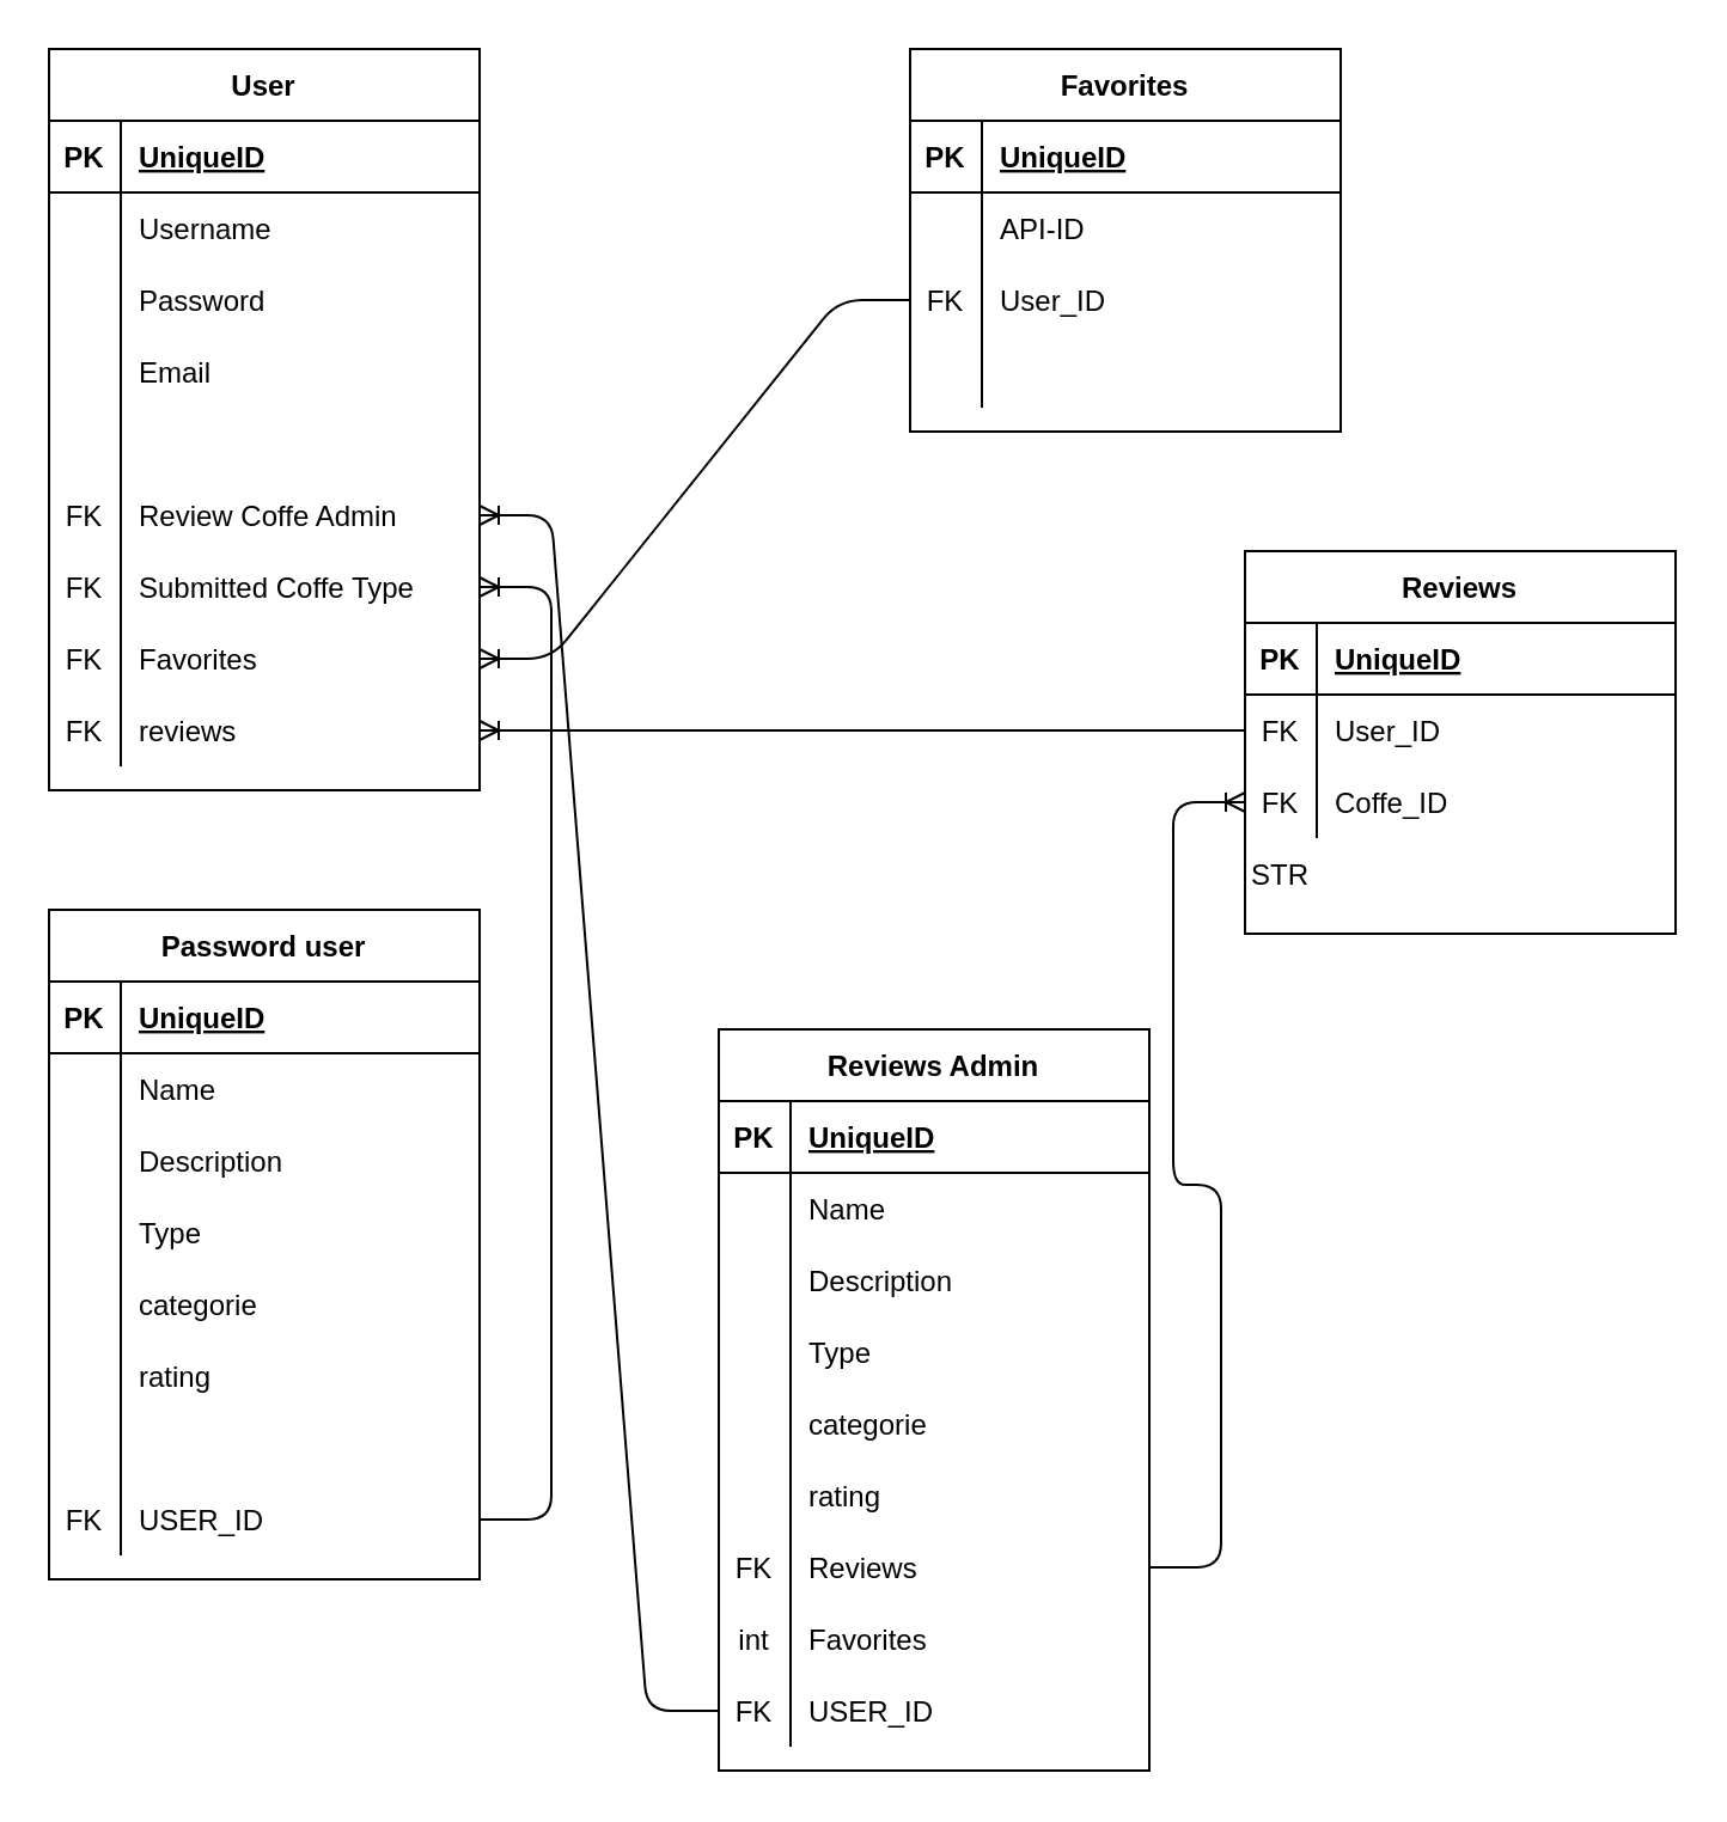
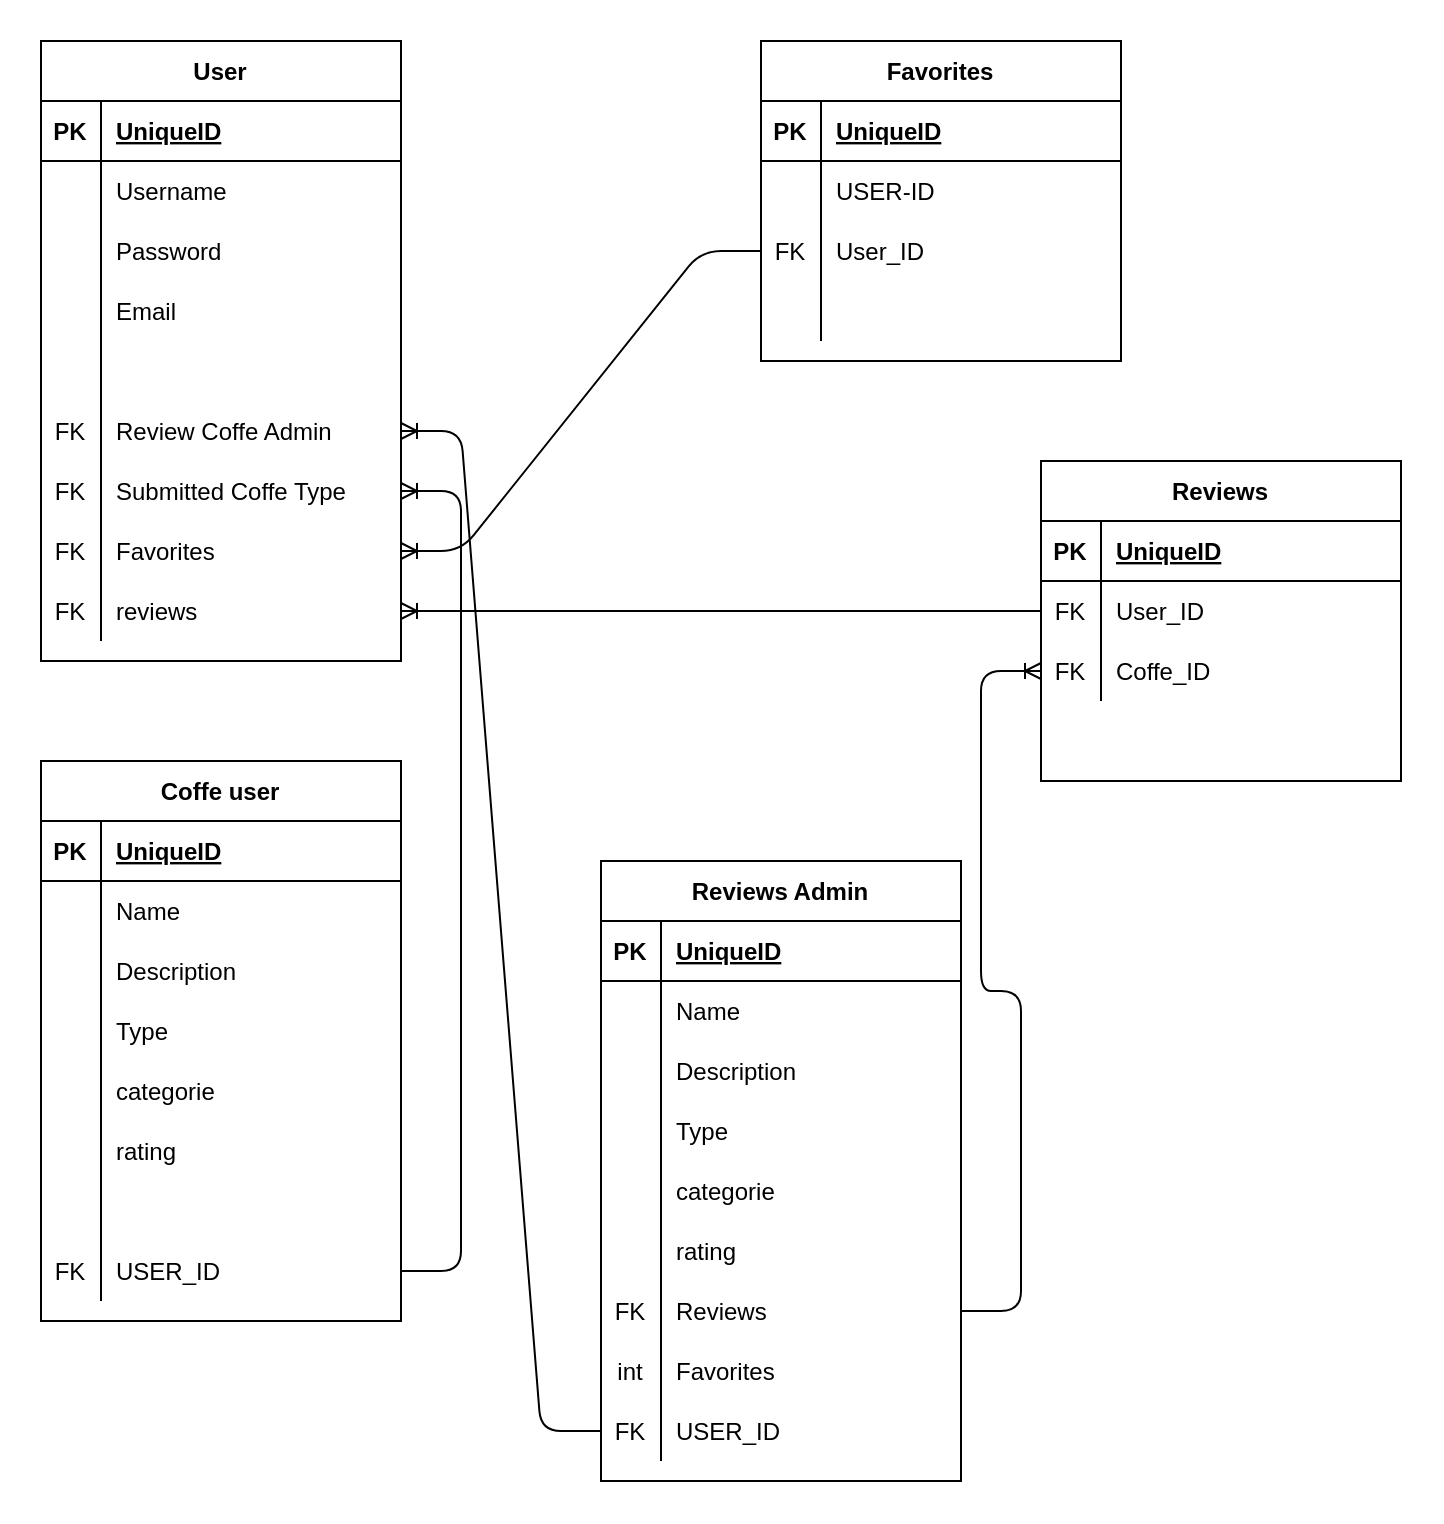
- <mxCell id="35" value="API-ID" style="shape=partialRectangle;connectable=0;fillColor=none;top=0;left=0;bottom=0;right=0;align=left;spacingLeft=6;overflow=hidden;" vertex="1" parent="33"><mxGeometry x="30" width="150" height="30" as="geometry" /></mxCell>
+ <mxCell id="35" value="USER-ID" style="shape=partialRectangle;connectable=0;fillColor=none;top=0;left=0;bottom=0;right=0;align=left;spacingLeft=6;overflow=hidden;" vertex="1" parent="33"><mxGeometry x="30" width="150" height="30" as="geometry" /></mxCell>
- <mxCell id="106" value="STR" style="shape=partialRectangle;connectable=0;fillColor=none;top=0;left=0;bottom=0;right=0;editable=1;overflow=hidden;" vertex="1" parent="105"><mxGeometry width="30" height="30" as="geometry" /></mxCell>
- <mxCell id="42" value="Password user" style="shape=table;startSize=30;container=1;collapsible=1;childLayout=tableLayout;fixedRows=1;rowLines=0;fontStyle=1;align=center;resizeLast=1;" vertex="1" parent="1"><mxGeometry x="20" y="380" width="180" height="280" as="geometry" /></mxCell>
+ <mxCell id="42" value="Coffe user" style="shape=table;startSize=30;container=1;collapsible=1;childLayout=tableLayout;fixedRows=1;rowLines=0;fontStyle=1;align=center;resizeLast=1;" vertex="1" parent="1"><mxGeometry x="20" y="380" width="180" height="280" as="geometry" /></mxCell>
